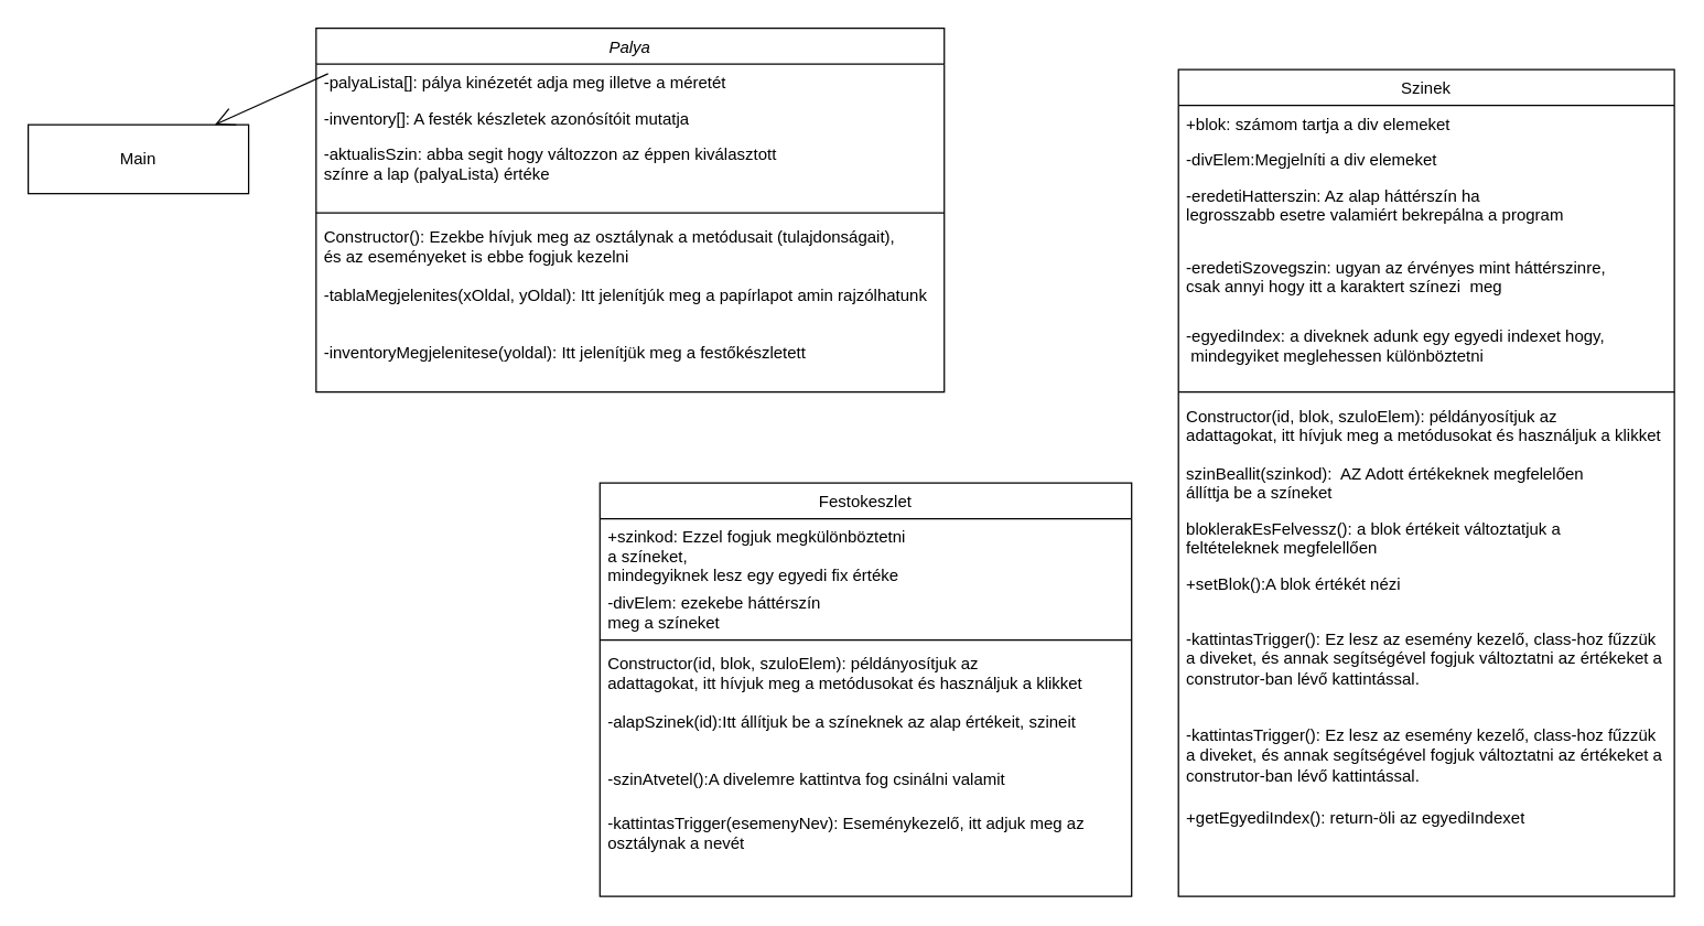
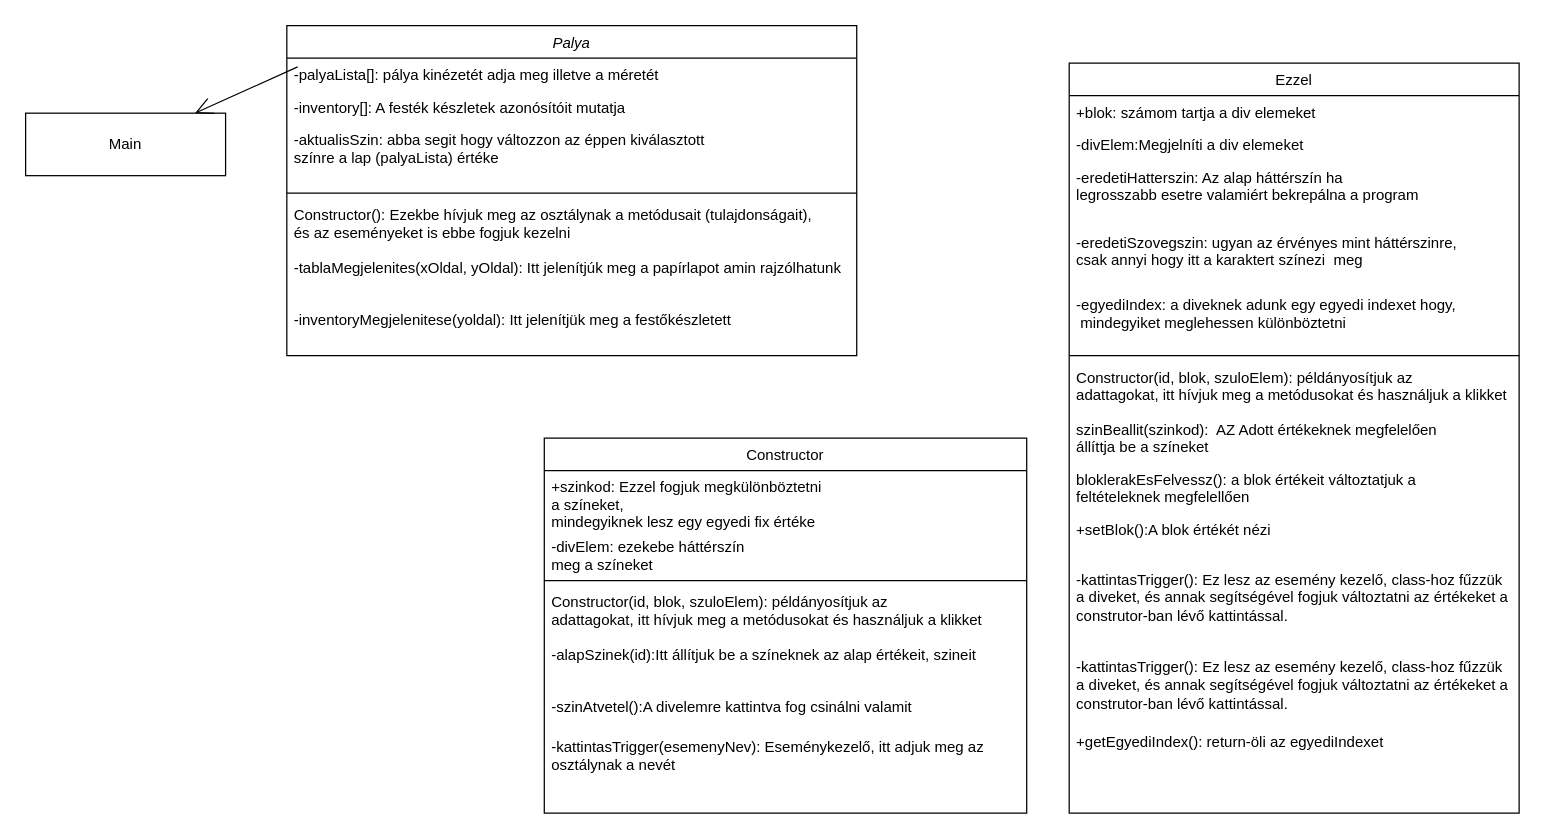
- <mxCell id="18" value="Szinek" style="swimlane;fontStyle=0;align=center;verticalAlign=top;childLayout=stackLayout;horizontal=1;startSize=26;horizontalStack=0;resizeParent=1;resizeLast=0;collapsible=1;marginBottom=0;rounded=0;shadow=0;strokeWidth=1;" parent="1" vertex="1"><mxGeometry x="855" y="50" width="360" height="600" as="geometry"><mxRectangle x="550" y="140" width="160" height="26" as="alternateBounds" /></mxGeometry></mxCell>
+ <mxCell id="18" value="Ezzel" style="swimlane;fontStyle=0;align=center;verticalAlign=top;childLayout=stackLayout;horizontal=1;startSize=26;horizontalStack=0;resizeParent=1;resizeLast=0;collapsible=1;marginBottom=0;rounded=0;shadow=0;strokeWidth=1;" parent="1" vertex="1"><mxGeometry x="855" y="50" width="360" height="600" as="geometry"><mxRectangle x="550" y="140" width="160" height="26" as="alternateBounds" /></mxGeometry></mxCell>
- <mxCell id="10" value="Festokeszlet" style="swimlane;fontStyle=0;align=center;verticalAlign=top;childLayout=stackLayout;horizontal=1;startSize=26;horizontalStack=0;resizeParent=1;resizeLast=0;collapsible=1;marginBottom=0;rounded=0;shadow=0;strokeWidth=1;" parent="1" vertex="1"><mxGeometry x="435" y="350" width="386" height="300" as="geometry"><mxRectangle x="130" y="380" width="160" height="26" as="alternateBounds" /></mxGeometry></mxCell>
+ <mxCell id="10" value="Constructor" style="swimlane;fontStyle=0;align=center;verticalAlign=top;childLayout=stackLayout;horizontal=1;startSize=26;horizontalStack=0;resizeParent=1;resizeLast=0;collapsible=1;marginBottom=0;rounded=0;shadow=0;strokeWidth=1;" parent="1" vertex="1"><mxGeometry x="435" y="350" width="386" height="300" as="geometry"><mxRectangle x="130" y="380" width="160" height="26" as="alternateBounds" /></mxGeometry></mxCell>
